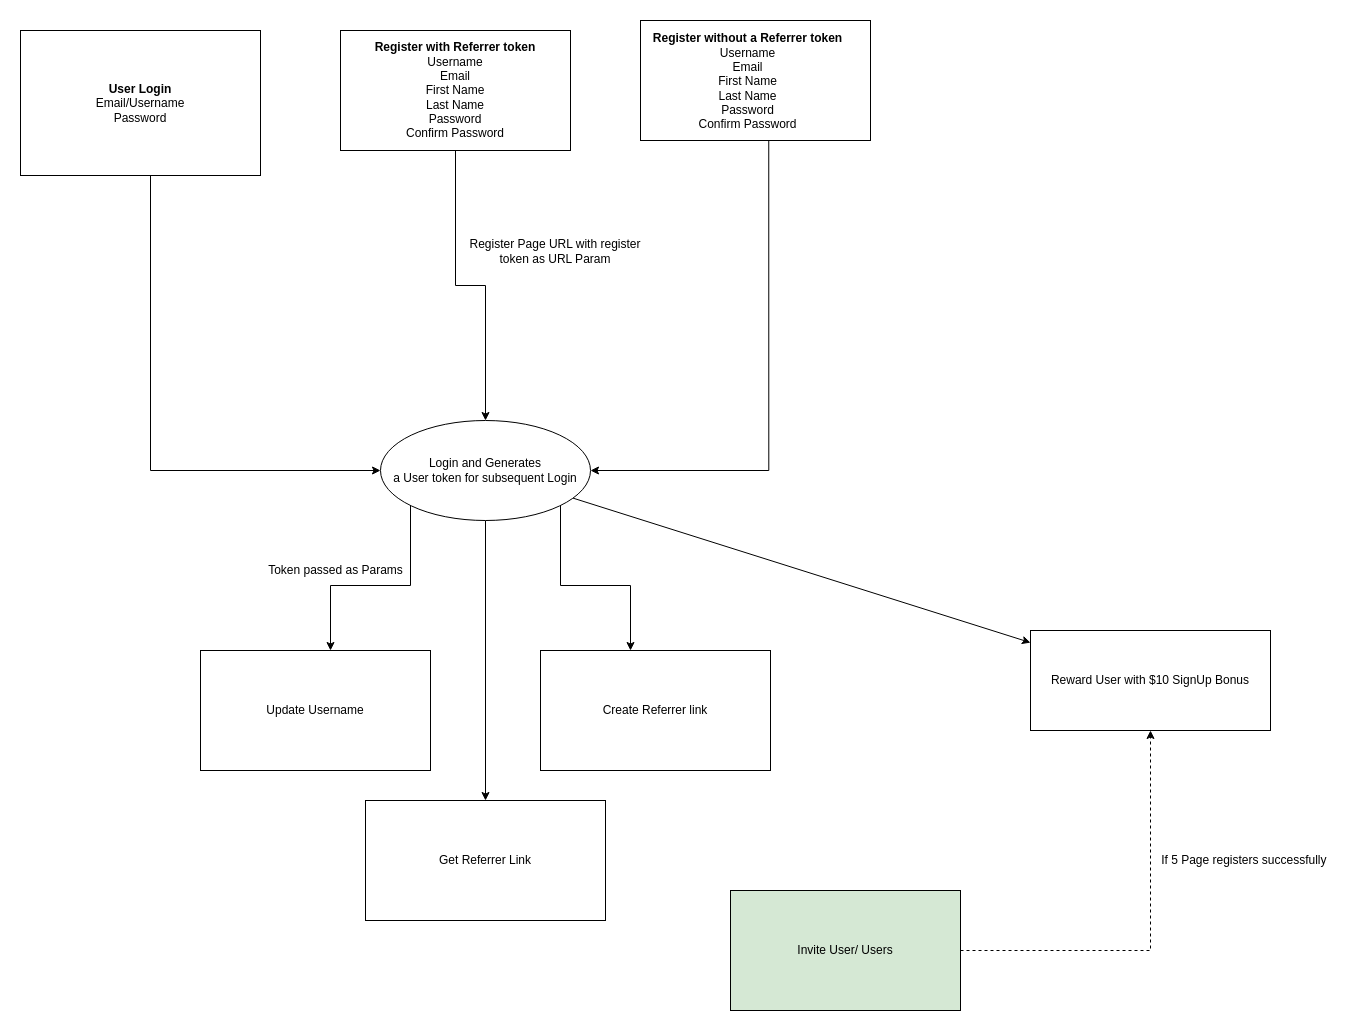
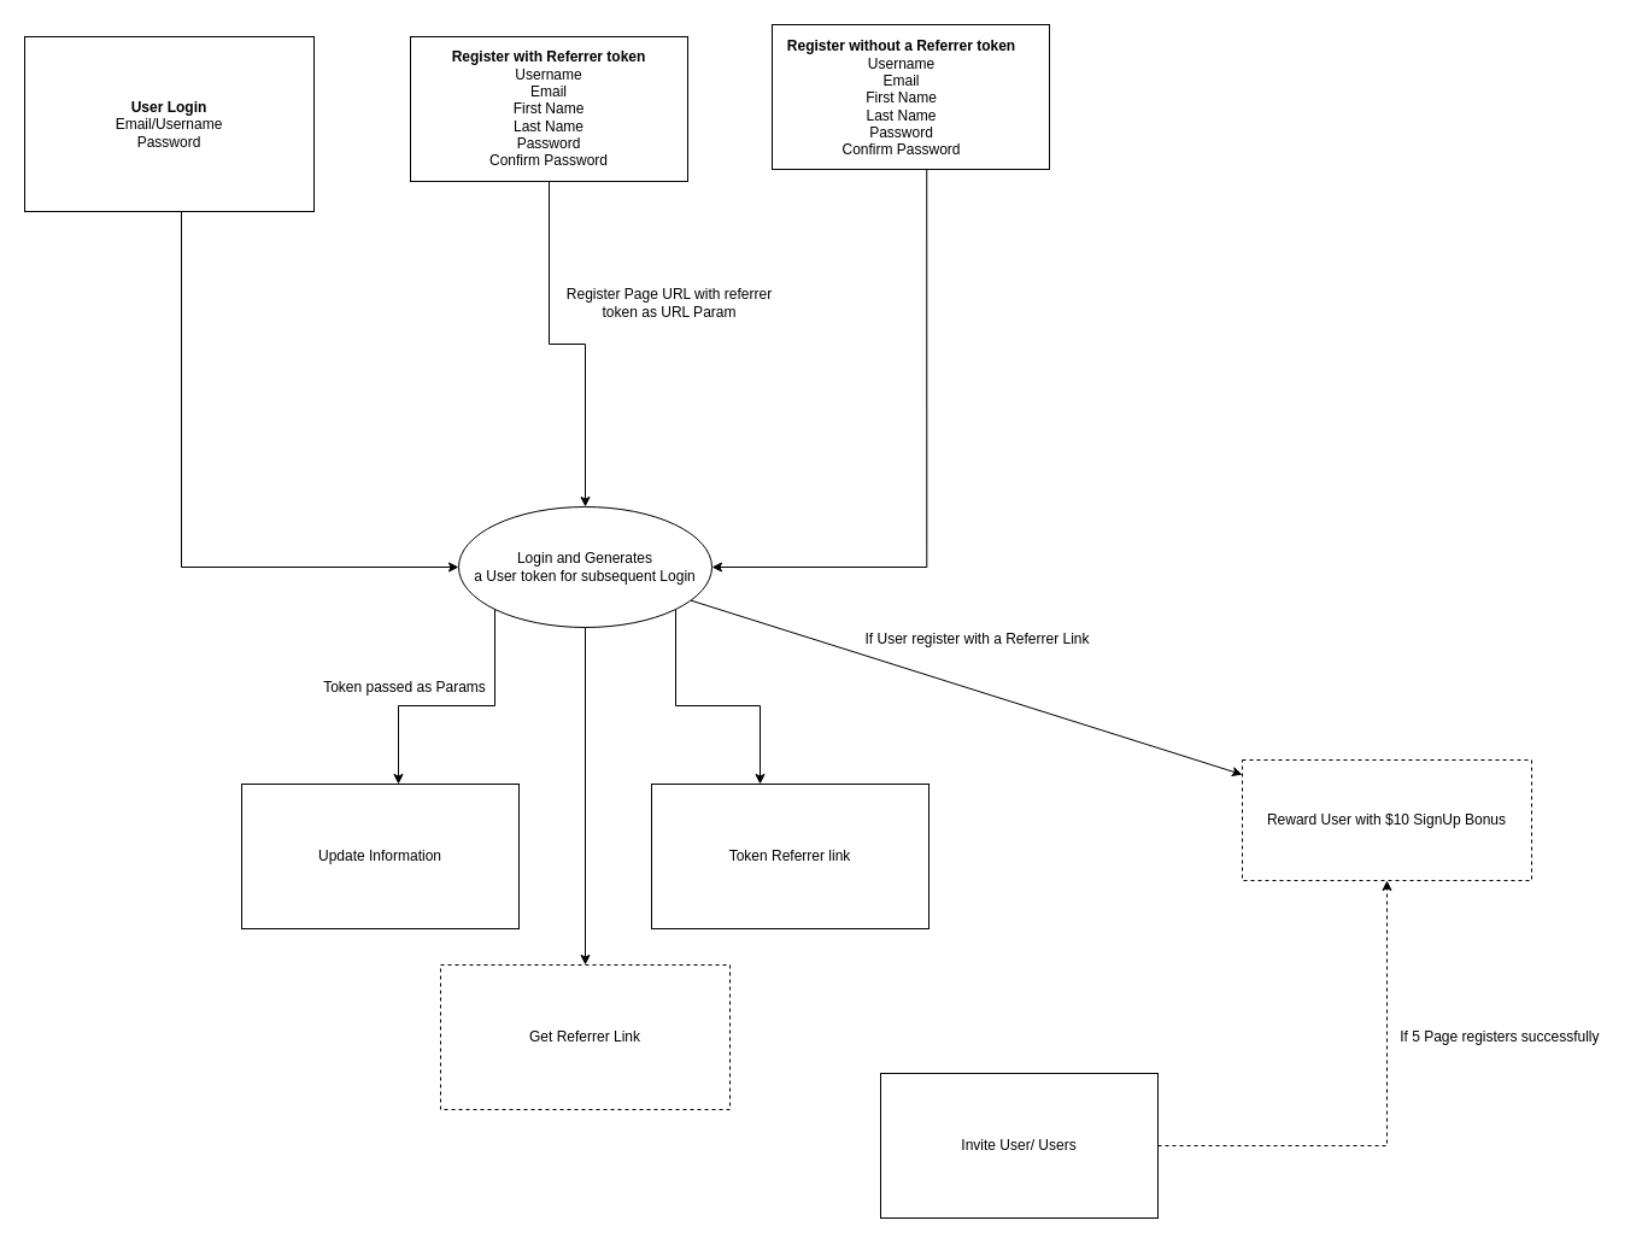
- <mxCell id="14" value="Register Page URL with register token as URL Param" style="text;html=1;strokeColor=none;fillColor=none;align=center;verticalAlign=middle;whiteSpace=wrap;rounded=0;" vertex="1" parent="1"><mxGeometry x="460" y="230" width="190" height="42.5" as="geometry" /></mxCell>
+ <mxCell id="14" value="Register Page URL with referrer token as URL Param" style="text;html=1;strokeColor=none;fillColor=none;align=center;verticalAlign=middle;whiteSpace=wrap;rounded=0;" vertex="1" parent="1"><mxGeometry x="460" y="230" width="190" height="42.5" as="geometry" /></mxCell>
+ <mxCell id="23" value="If User register with a Referrer Link" style="text;html=1;align=center;verticalAlign=middle;resizable=0;points=[];autosize=1;" vertex="1" parent="1"><mxGeometry x="710" y="520" width="200" height="20" as="geometry" /></mxCell>
- <mxCell id="22" value="Reward User with $10 SignUp Bonus" style="rounded=0;whiteSpace=wrap;html=1;" vertex="1" parent="1"><mxGeometry x="1030" y="630" width="240" height="100" as="geometry" /></mxCell>
+ <mxCell id="22" value="Reward User with $10 SignUp Bonus" style="rounded=0;whiteSpace=wrap;html=1;dashed=1;" vertex="1" parent="1"><mxGeometry x="1030" y="630" width="240" height="100" as="geometry" /></mxCell>
- <mxCell id="15" value="Update Username" style="rounded=0;whiteSpace=wrap;html=1;" vertex="1" parent="1"><mxGeometry x="200" y="650" width="230" height="120" as="geometry" /></mxCell>
+ <mxCell id="15" value="Update Information" style="rounded=0;whiteSpace=wrap;html=1;" vertex="1" parent="1"><mxGeometry x="200" y="650" width="230" height="120" as="geometry" /></mxCell>
- <mxCell id="17" value="Create Referrer link" style="rounded=0;whiteSpace=wrap;html=1;" vertex="1" parent="1"><mxGeometry x="540" y="650" width="230" height="120" as="geometry" /></mxCell>
+ <mxCell id="17" value="Token Referrer link" style="rounded=0;whiteSpace=wrap;html=1;" vertex="1" parent="1"><mxGeometry x="540" y="650" width="230" height="120" as="geometry" /></mxCell>
- <mxCell id="18" value="Get Referrer Link" style="rounded=0;whiteSpace=wrap;html=1;" vertex="1" parent="1"><mxGeometry x="365" y="800" width="240" height="120" as="geometry" /></mxCell>
+ <mxCell id="18" value="Get Referrer Link" style="rounded=0;whiteSpace=wrap;html=1;dashed=1;" vertex="1" parent="1"><mxGeometry x="365" y="800" width="240" height="120" as="geometry" /></mxCell>
- <mxCell id="20" value="Invite User/ Users" style="rounded=0;whiteSpace=wrap;html=1;fillColor=#d5e8d4;" vertex="1" parent="1"><mxGeometry x="730" y="890" width="230" height="120" as="geometry" /></mxCell>
+ <mxCell id="20" value="Invite User/ Users" style="rounded=0;whiteSpace=wrap;html=1;" vertex="1" parent="1"><mxGeometry x="730" y="890" width="230" height="120" as="geometry" /></mxCell>
